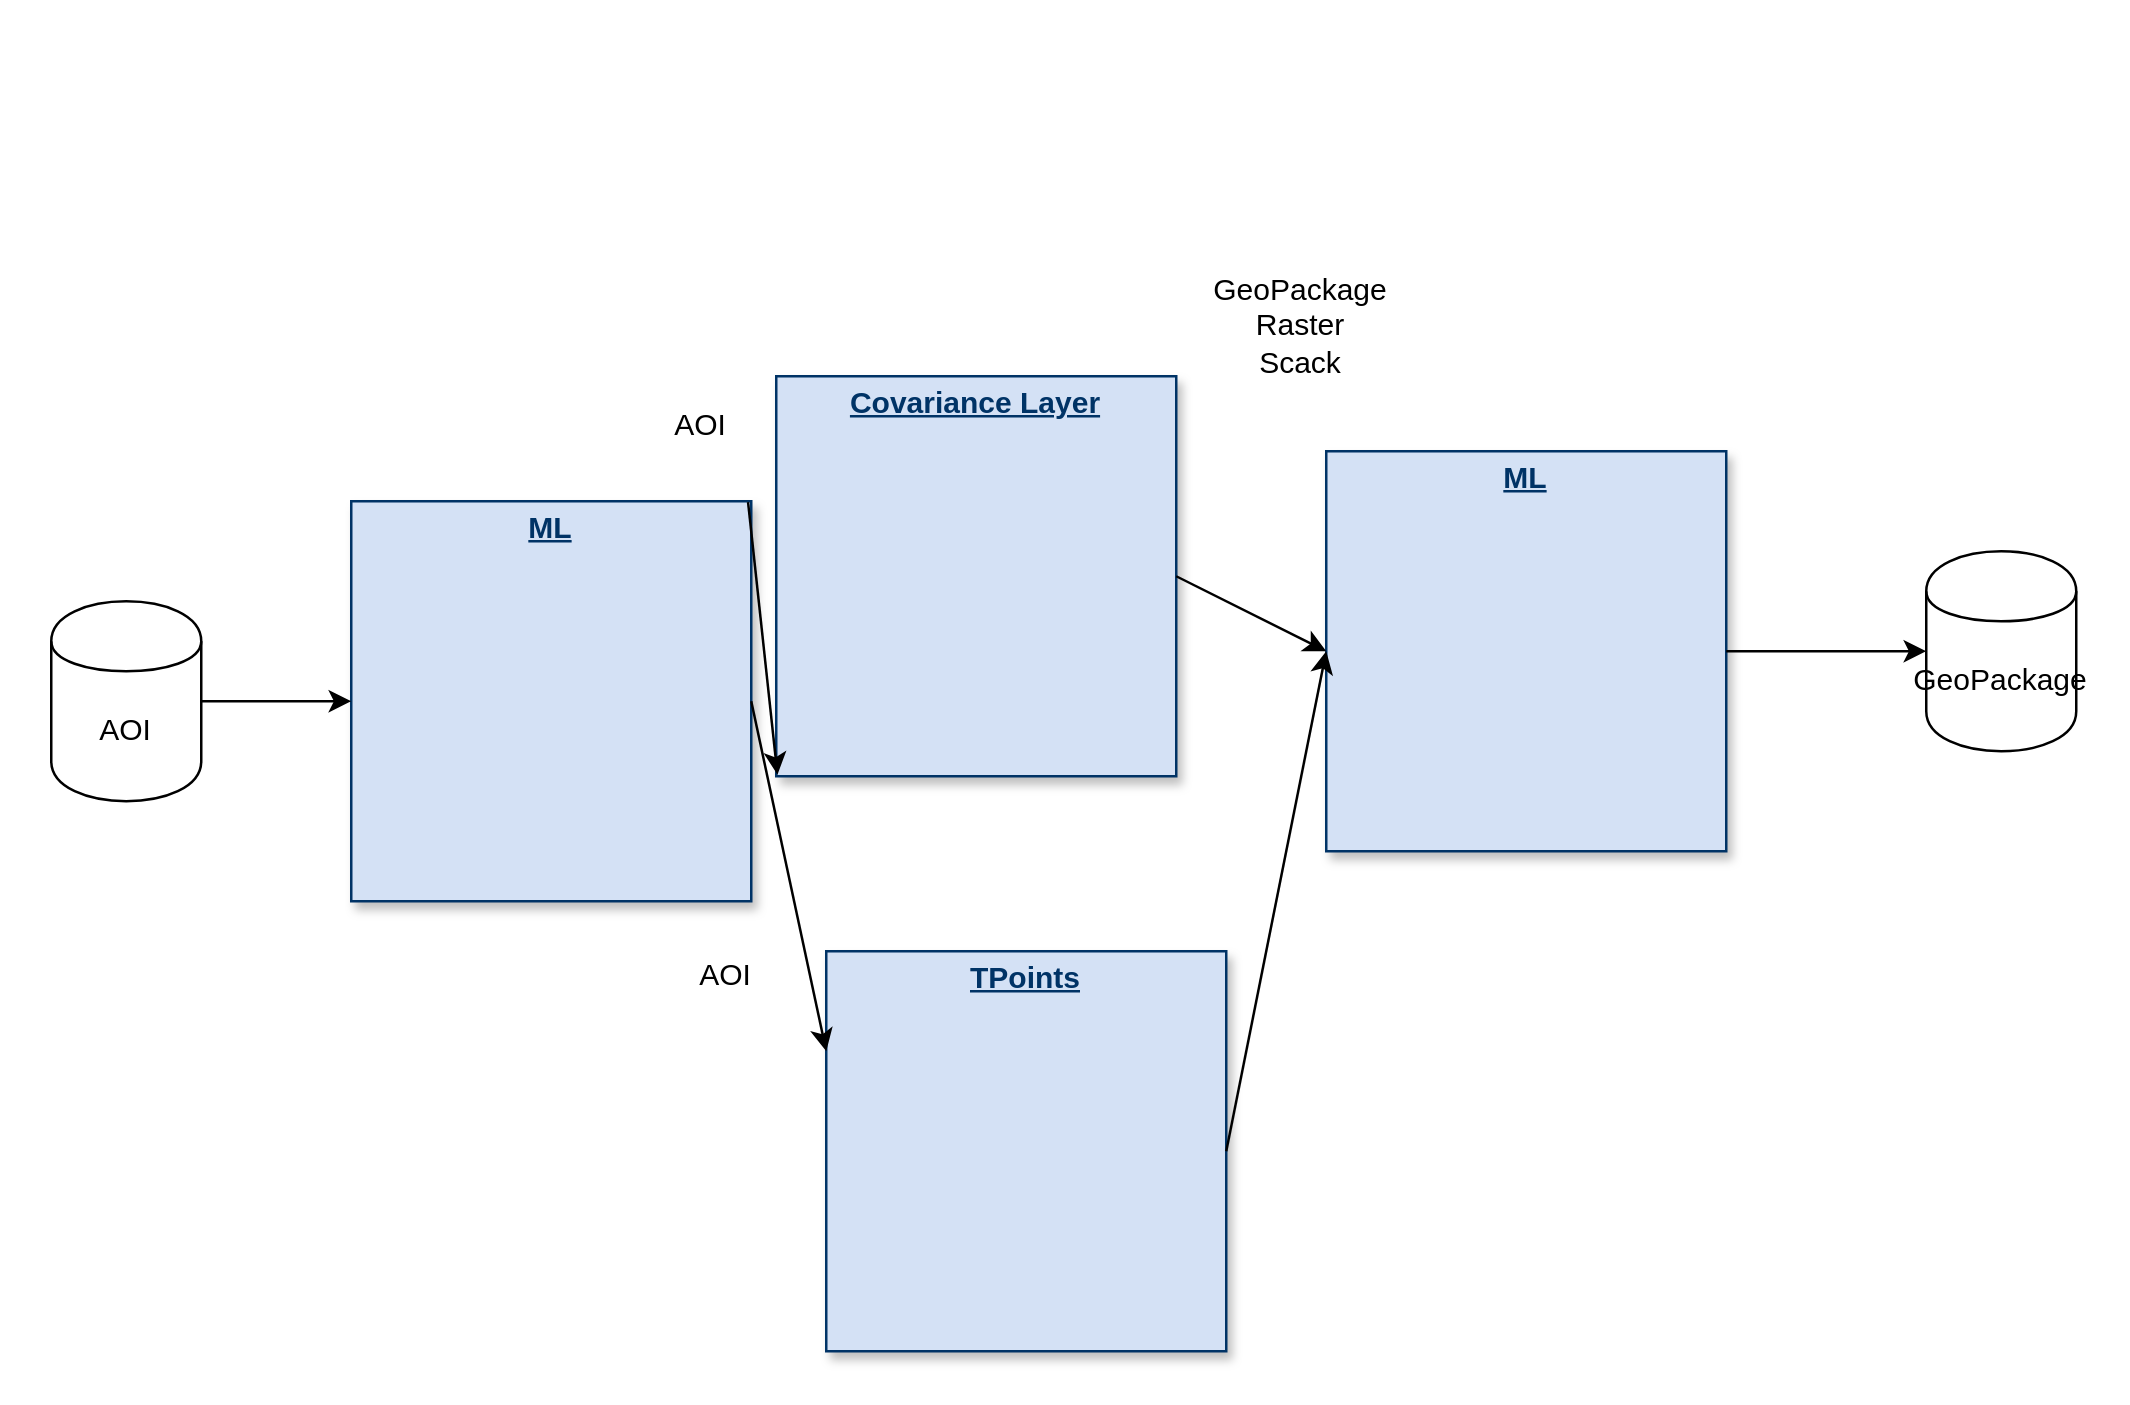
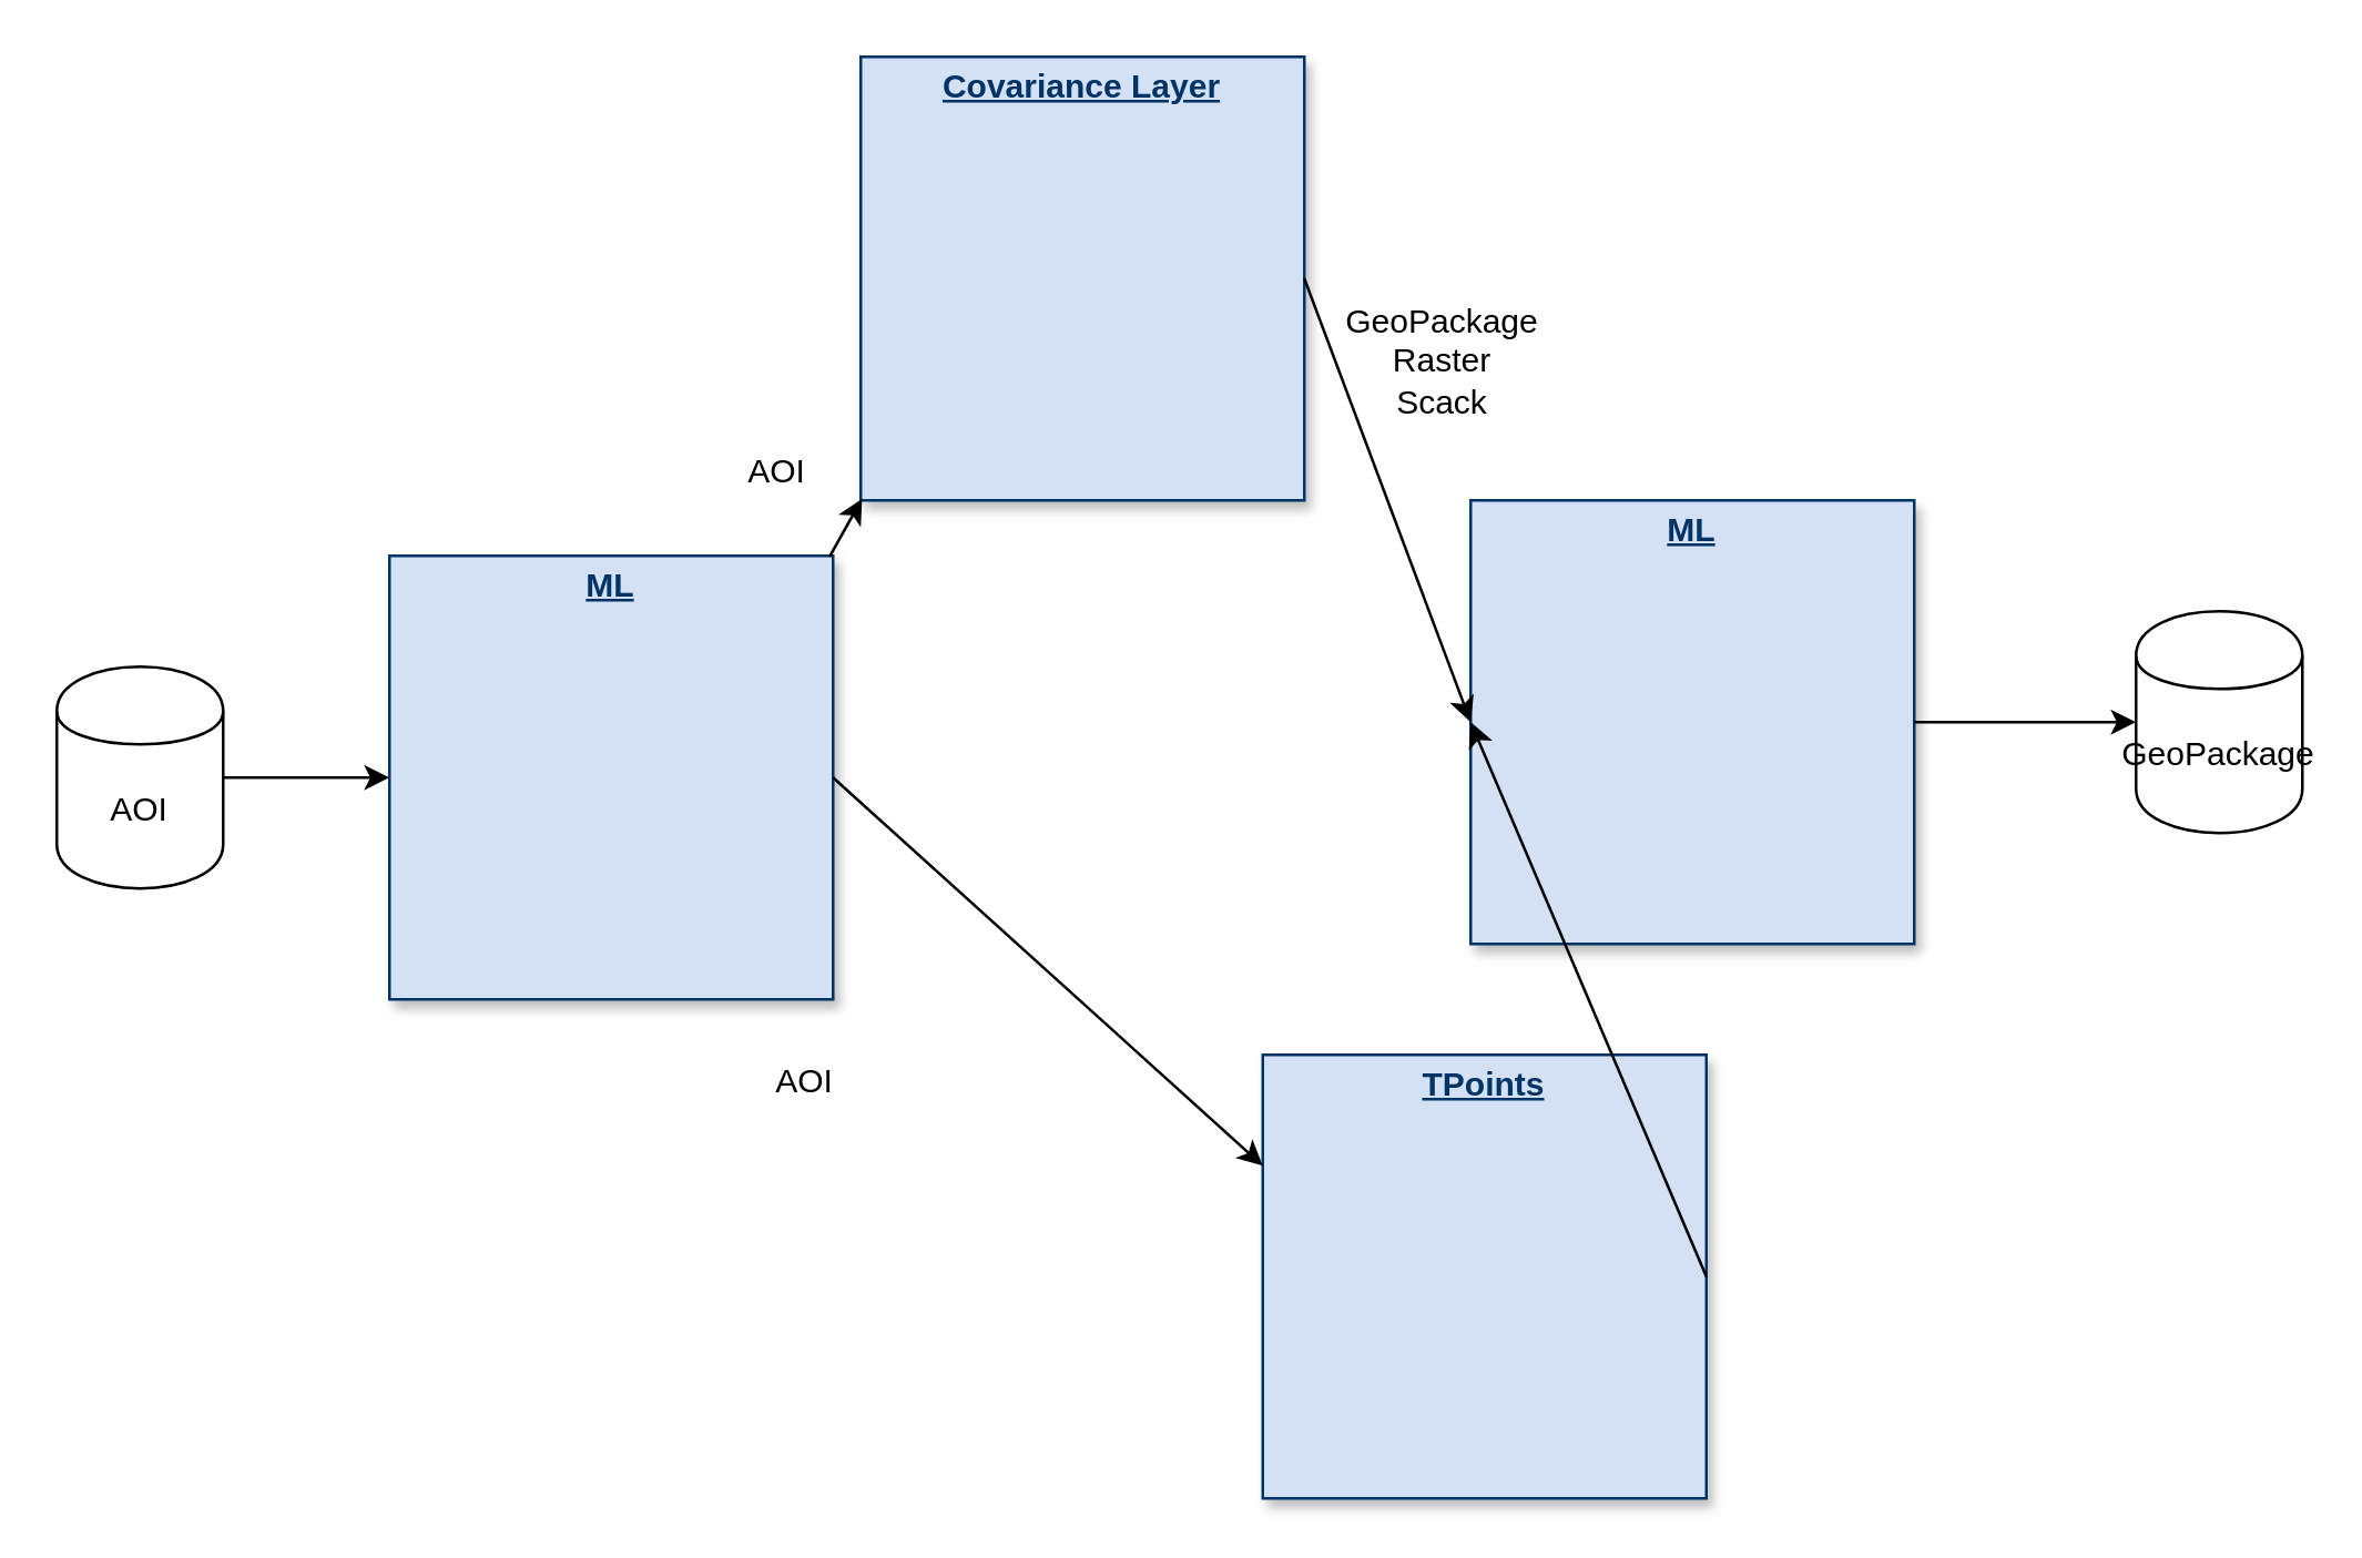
- <mxCell id="3" value="&lt;p style=&quot;margin: 0px ; margin-top: 4px ; text-align: center ; text-decoration: underline&quot;&gt;&lt;b&gt;Covariance Layer&lt;/b&gt;&lt;/p&gt;" style="verticalAlign=top;align=left;overflow=fill;fontSize=12;fontFamily=Helvetica;html=1;strokeColor=#003366;shadow=1;fillColor=#D4E1F5;fontColor=#003366" vertex="1" parent="1"><mxGeometry x="310" y="150" width="160" height="160" as="geometry" /></mxCell>
+ <mxCell id="3" value="&lt;p style=&quot;margin: 0px ; margin-top: 4px ; text-align: center ; text-decoration: underline&quot;&gt;&lt;b&gt;Covariance Layer&lt;/b&gt;&lt;/p&gt;" style="verticalAlign=top;align=left;overflow=fill;fontSize=12;fontFamily=Helvetica;html=1;strokeColor=#003366;shadow=1;fillColor=#D4E1F5;fontColor=#003366" vertex="1" parent="1"><mxGeometry x="310" y="20" width="160" height="160" as="geometry" /></mxCell>
- <mxCell id="4" value="&lt;p style=&quot;margin: 0px ; margin-top: 4px ; text-align: center ; text-decoration: underline&quot;&gt;&lt;b&gt;TPoints&lt;/b&gt;&lt;/p&gt;" style="verticalAlign=top;align=left;overflow=fill;fontSize=12;fontFamily=Helvetica;html=1;strokeColor=#003366;shadow=1;fillColor=#D4E1F5;fontColor=#003366" vertex="1" parent="1"><mxGeometry x="330" y="380" width="160" height="160" as="geometry" /></mxCell>
+ <mxCell id="4" value="&lt;p style=&quot;margin: 0px ; margin-top: 4px ; text-align: center ; text-decoration: underline&quot;&gt;&lt;b&gt;TPoints&lt;/b&gt;&lt;/p&gt;" style="verticalAlign=top;align=left;overflow=fill;fontSize=12;fontFamily=Helvetica;html=1;strokeColor=#003366;shadow=1;fillColor=#D4E1F5;fontColor=#003366" vertex="1" parent="1"><mxGeometry x="455" y="380" width="160" height="160" as="geometry" /></mxCell>
